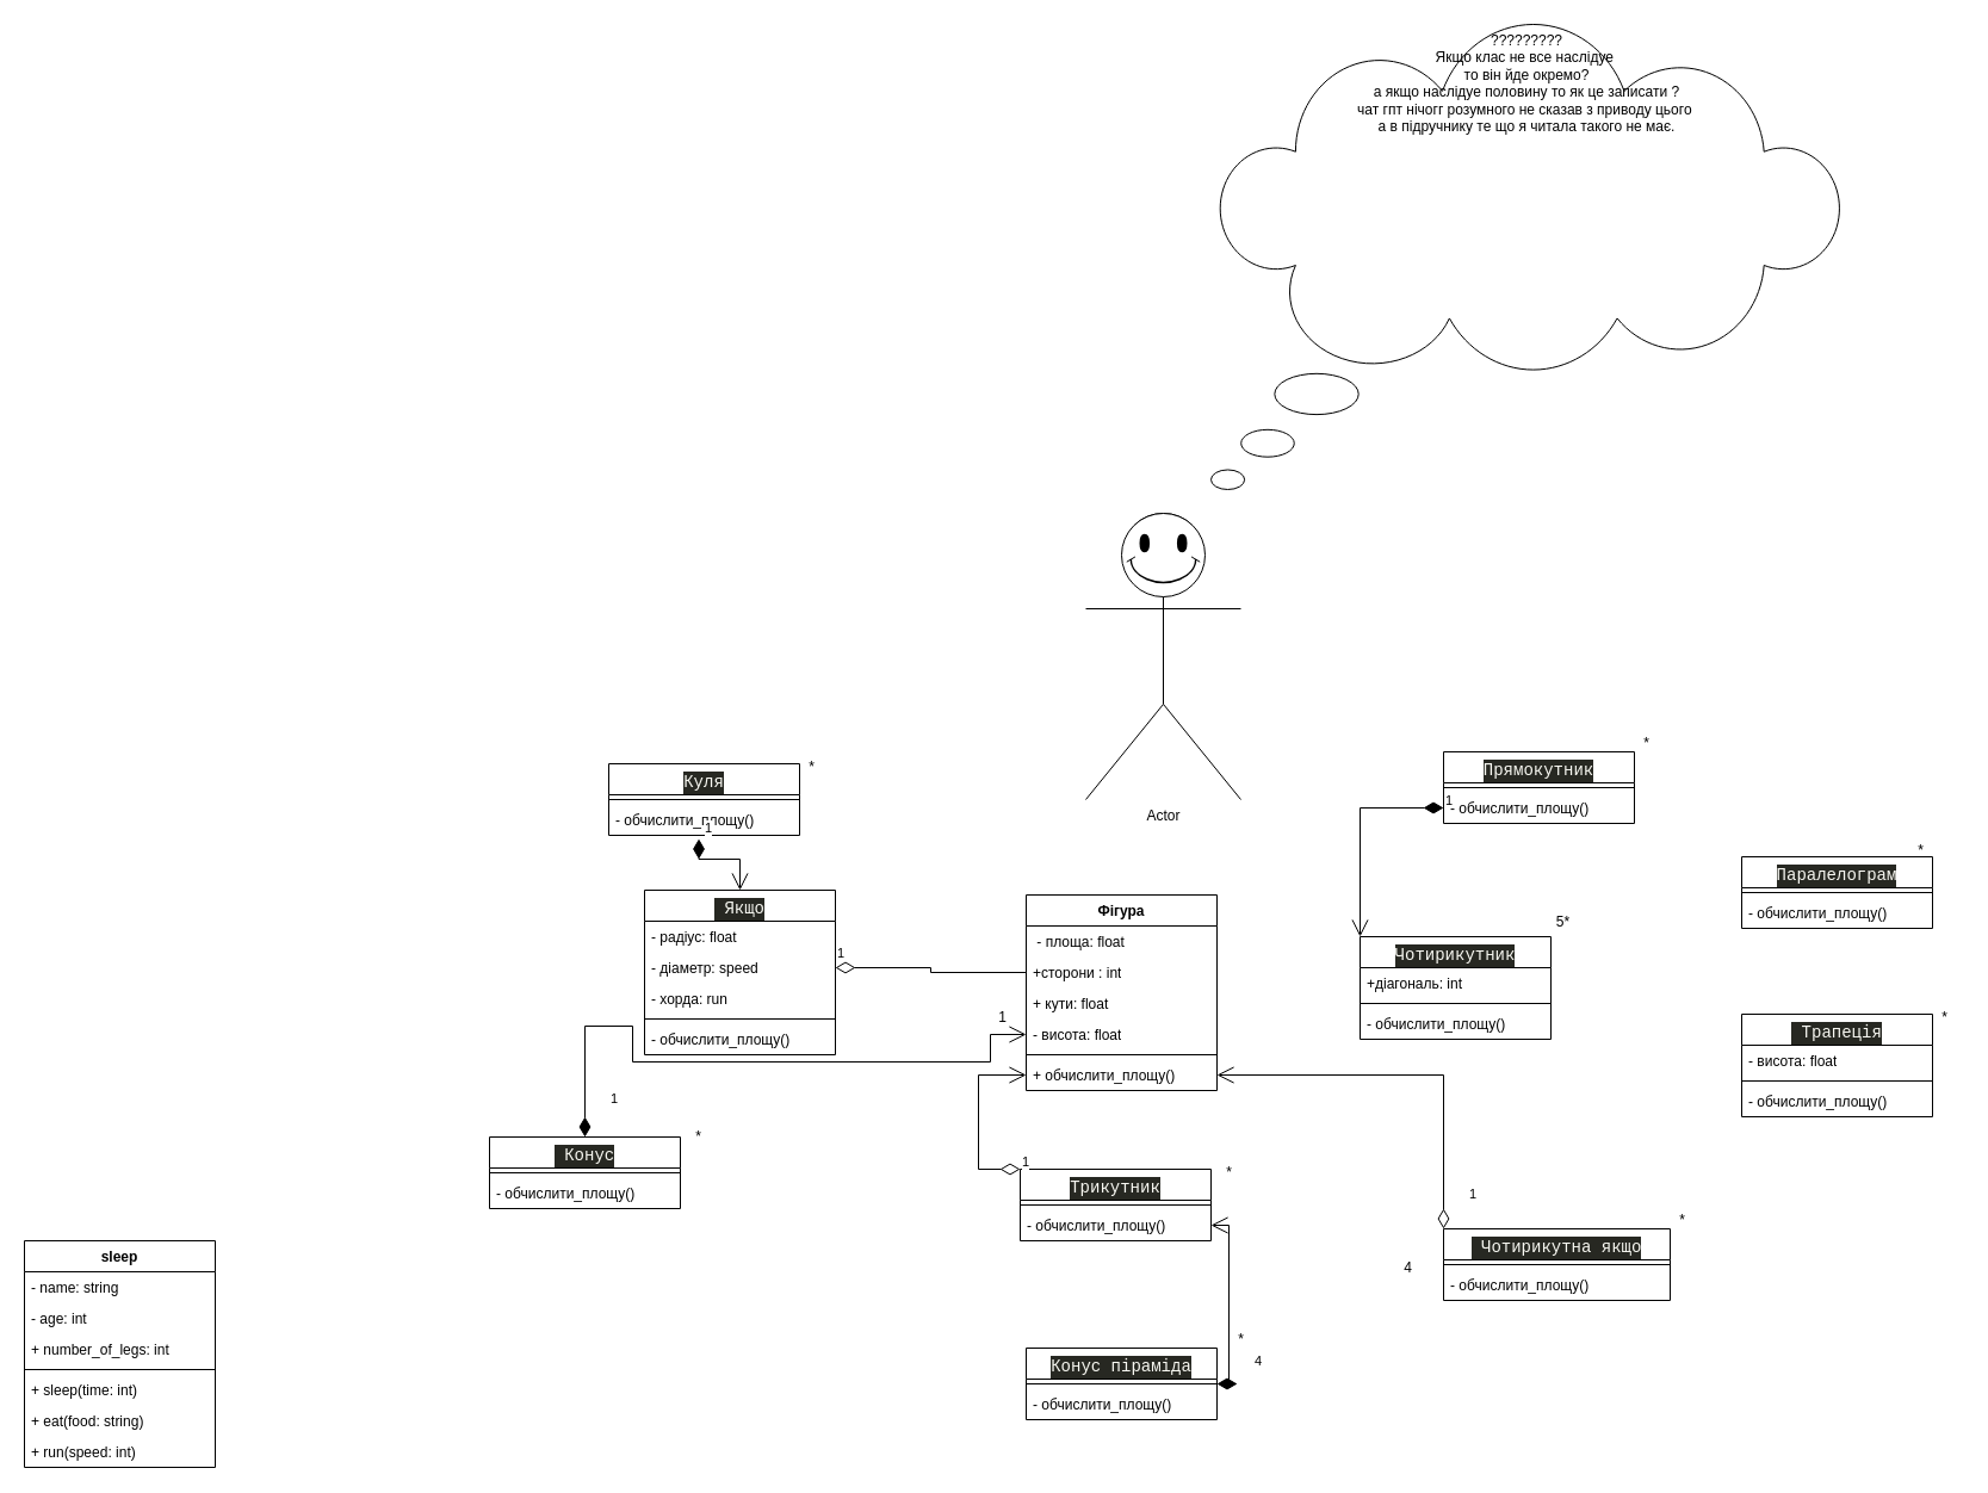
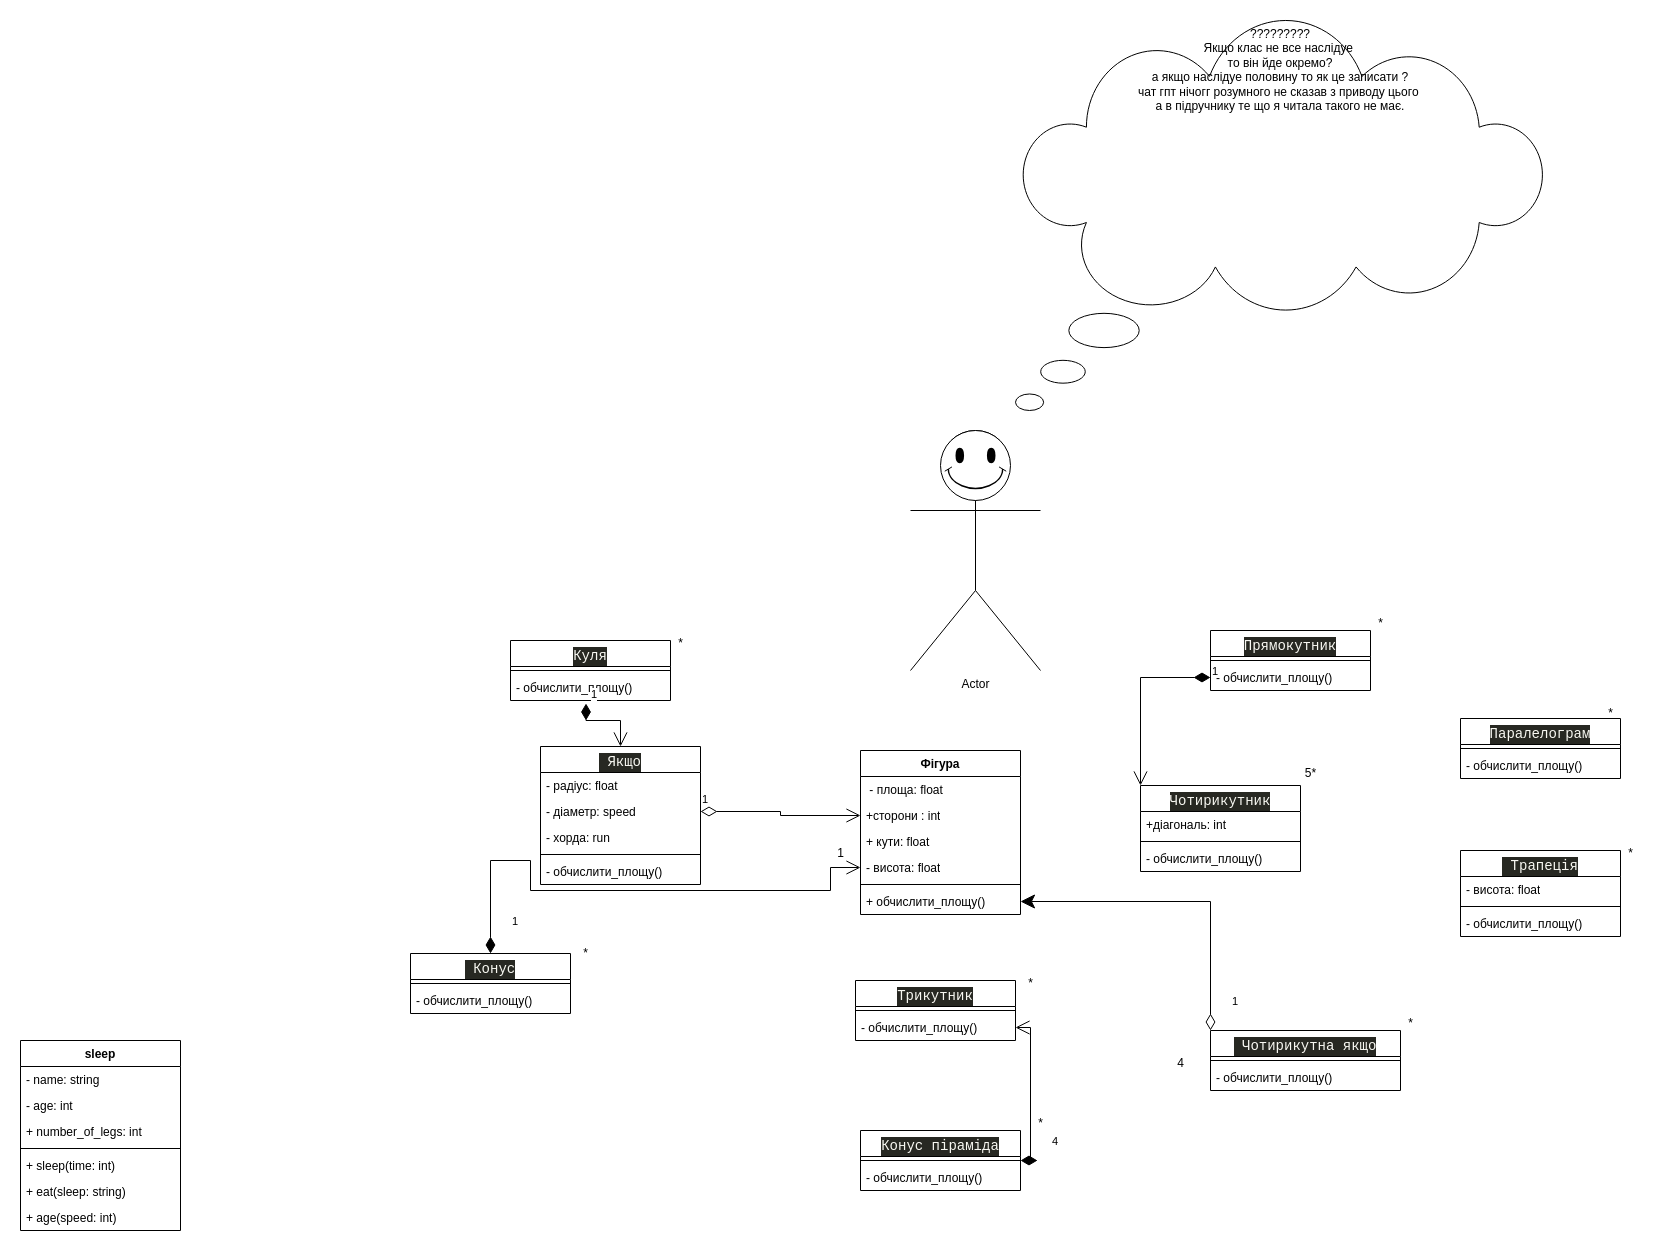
- <mxCell id="63" value="1" style="endArrow=none;html=1;endSize=12;startArrow=diamondThin;startSize=14;startFill=0;edgeStyle=orthogonalEdgeStyle;align=left;verticalAlign=bottom;rounded=0;exitX=1;exitY=0.5;exitDx=0;exitDy=0;entryX=0;entryY=0.5;entryDx=0;entryDy=0;" edge="1" parent="1" source="43" target="35"><mxGeometry x="-1" y="3" relative="1" as="geometry"><mxPoint x="700" y="810" as="sourcePoint" /><mxPoint x="860" y="814.44" as="targetPoint" /></mxGeometry></mxCell>
+ <mxCell id="63" value="1" style="endArrow=open;html=1;endSize=12;startArrow=diamondThin;startSize=14;startFill=0;edgeStyle=orthogonalEdgeStyle;align=left;verticalAlign=bottom;rounded=0;exitX=1;exitY=0.5;exitDx=0;exitDy=0;entryX=0;entryY=0.5;entryDx=0;entryDy=0;" edge="1" parent="1" source="43" target="35"><mxGeometry x="-1" y="3" relative="1" as="geometry"><mxPoint x="700" y="810" as="sourcePoint" /><mxPoint x="860" y="814.44" as="targetPoint" /></mxGeometry></mxCell>
- <mxCell id="71" value="1" style="endArrow=open;html=1;endSize=12;startArrow=diamondThin;startSize=14;startFill=0;edgeStyle=orthogonalEdgeStyle;align=left;verticalAlign=bottom;rounded=0;exitX=0;exitY=0;exitDx=0;exitDy=0;entryX=1;entryY=0.5;entryDx=0;entryDy=0;" edge="1" parent="1" source="20" target="39"><mxGeometry x="-0.875" y="-20" relative="1" as="geometry"><mxPoint x="1100" y="780" as="sourcePoint" /><mxPoint x="1260" y="780" as="targetPoint" /><mxPoint as="offset" /></mxGeometry></mxCell>
+ <mxCell id="71" value="1" style="endArrow=classic;html=1;endSize=12;startArrow=diamondThin;startSize=14;startFill=0;edgeStyle=orthogonalEdgeStyle;align=left;verticalAlign=bottom;rounded=0;exitX=0;exitY=0;exitDx=0;exitDy=0;entryX=1;entryY=0.5;entryDx=0;entryDy=0;" edge="1" parent="1" source="20" target="39"><mxGeometry x="-0.875" y="-20" relative="1" as="geometry"><mxPoint x="1100" y="780" as="sourcePoint" /><mxPoint x="1260" y="780" as="targetPoint" /><mxPoint as="offset" /></mxGeometry></mxCell>
- <mxCell id="64" value="1" style="endArrow=open;html=1;endSize=12;startArrow=diamondThin;startSize=14;startFill=0;edgeStyle=orthogonalEdgeStyle;align=left;verticalAlign=bottom;rounded=0;exitX=0;exitY=0;exitDx=0;exitDy=0;entryX=0;entryY=0.5;entryDx=0;entryDy=0;" edge="1" parent="1" source="10" target="39"><mxGeometry x="-1" y="3" relative="1" as="geometry"><mxPoint x="940" y="920" as="sourcePoint" /><mxPoint x="1100" y="920" as="targetPoint" /><Array as="points"><mxPoint x="820" y="980" /><mxPoint x="820" y="901" /></Array></mxGeometry></mxCell>
- <mxCell id="8" value="+ eat(food: string)" style="text;strokeColor=none;fillColor=none;align=left;verticalAlign=top;spacingLeft=4;spacingRight=4;overflow=hidden;rotatable=0;points=[[0,0.5],[1,0.5]];portConstraint=eastwest;whiteSpace=wrap;html=1;" parent="2" vertex="1"><mxGeometry y="138" width="160" height="26" as="geometry" /></mxCell>
+ <mxCell id="8" value="+ eat(sleep: string)" style="text;strokeColor=none;fillColor=none;align=left;verticalAlign=top;spacingLeft=4;spacingRight=4;overflow=hidden;rotatable=0;points=[[0,0.5],[1,0.5]];portConstraint=eastwest;whiteSpace=wrap;html=1;" parent="2" vertex="1"><mxGeometry y="138" width="160" height="26" as="geometry" /></mxCell>
- <mxCell id="9" value="+ run(speed: int)" style="text;strokeColor=none;fillColor=none;align=left;verticalAlign=top;spacingLeft=4;spacingRight=4;overflow=hidden;rotatable=0;points=[[0,0.5],[1,0.5]];portConstraint=eastwest;whiteSpace=wrap;html=1;" parent="2" vertex="1"><mxGeometry y="164" width="160" height="26" as="geometry" /></mxCell>
+ <mxCell id="9" value="+ age(speed: int)" style="text;strokeColor=none;fillColor=none;align=left;verticalAlign=top;spacingLeft=4;spacingRight=4;overflow=hidden;rotatable=0;points=[[0,0.5],[1,0.5]];portConstraint=eastwest;whiteSpace=wrap;html=1;" parent="2" vertex="1"><mxGeometry y="164" width="160" height="26" as="geometry" /></mxCell>
